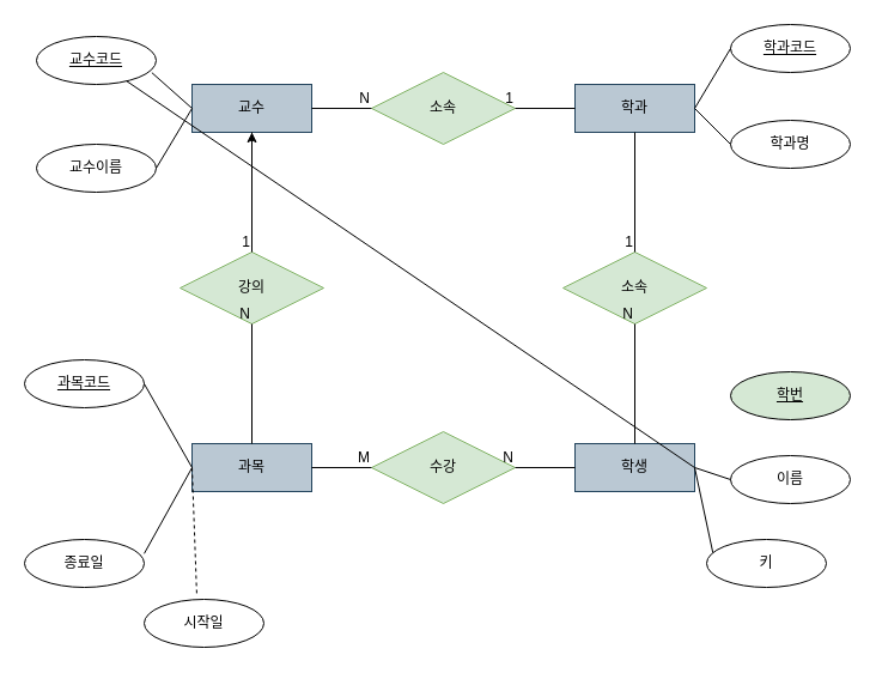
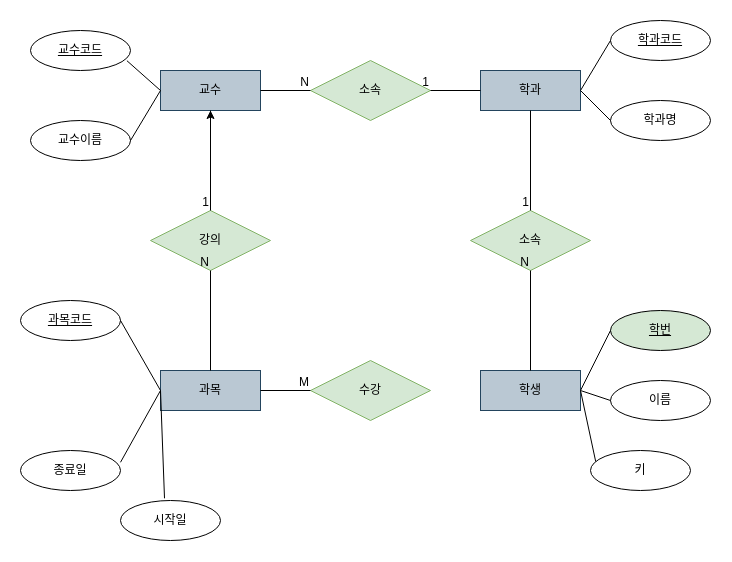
- <mxCell id="44" value="" style="endArrow=none;html=1;rounded=0;exitX=1;exitY=0.5;exitDx=0;exitDy=0;" edge="1" parent="1" source="5" target="25"><mxGeometry relative="1" as="geometry"><mxPoint x="320" y="260" as="sourcePoint" /><mxPoint x="480" y="260" as="targetPoint" /></mxGeometry></mxCell>
+ <mxCell id="44" value="" style="endArrow=none;html=1;rounded=0;entryX=0;entryY=0.5;entryDx=0;entryDy=0;exitX=1;exitY=0.5;exitDx=0;exitDy=0;" edge="1" parent="1" source="5" target="32"><mxGeometry relative="1" as="geometry"><mxPoint x="320" y="260" as="sourcePoint" /><mxPoint x="480" y="260" as="targetPoint" /></mxGeometry></mxCell>
- <mxCell id="23" value="" style="endArrow=none;html=1;rounded=0;entryX=1;entryY=0.5;entryDx=0;entryDy=0;exitX=0;exitY=0.5;exitDx=0;exitDy=0;" edge="1" parent="1" source="5" target="10"><mxGeometry relative="1" as="geometry"><mxPoint x="420" y="340" as="sourcePoint" /><mxPoint x="480" y="260" as="targetPoint" /></mxGeometry></mxCell>
- <mxCell id="24" value="N" style="resizable=0;html=1;whiteSpace=wrap;align=right;verticalAlign=bottom;" connectable="0" vertex="1" parent="23"><mxGeometry x="1" relative="1" as="geometry" /></mxCell>
- <mxCell id="43" value="" style="endArrow=none;html=1;rounded=0;exitX=0;exitY=0.5;exitDx=0;exitDy=0;entryX=0.44;entryY=-0.055;entryDx=0;entryDy=0;entryPerimeter=0;dashed=1;" edge="1" parent="1" source="4" target="31"><mxGeometry relative="1" as="geometry"><mxPoint x="320" y="260" as="sourcePoint" /><mxPoint x="480" y="260" as="targetPoint" /></mxGeometry></mxCell>
+ <mxCell id="43" value="" style="endArrow=none;html=1;rounded=0;exitX=0;exitY=0.5;exitDx=0;exitDy=0;entryX=0.44;entryY=-0.055;entryDx=0;entryDy=0;entryPerimeter=0;" edge="1" parent="1" source="4" target="31"><mxGeometry relative="1" as="geometry"><mxPoint x="320" y="260" as="sourcePoint" /><mxPoint x="480" y="260" as="targetPoint" /></mxGeometry></mxCell>
